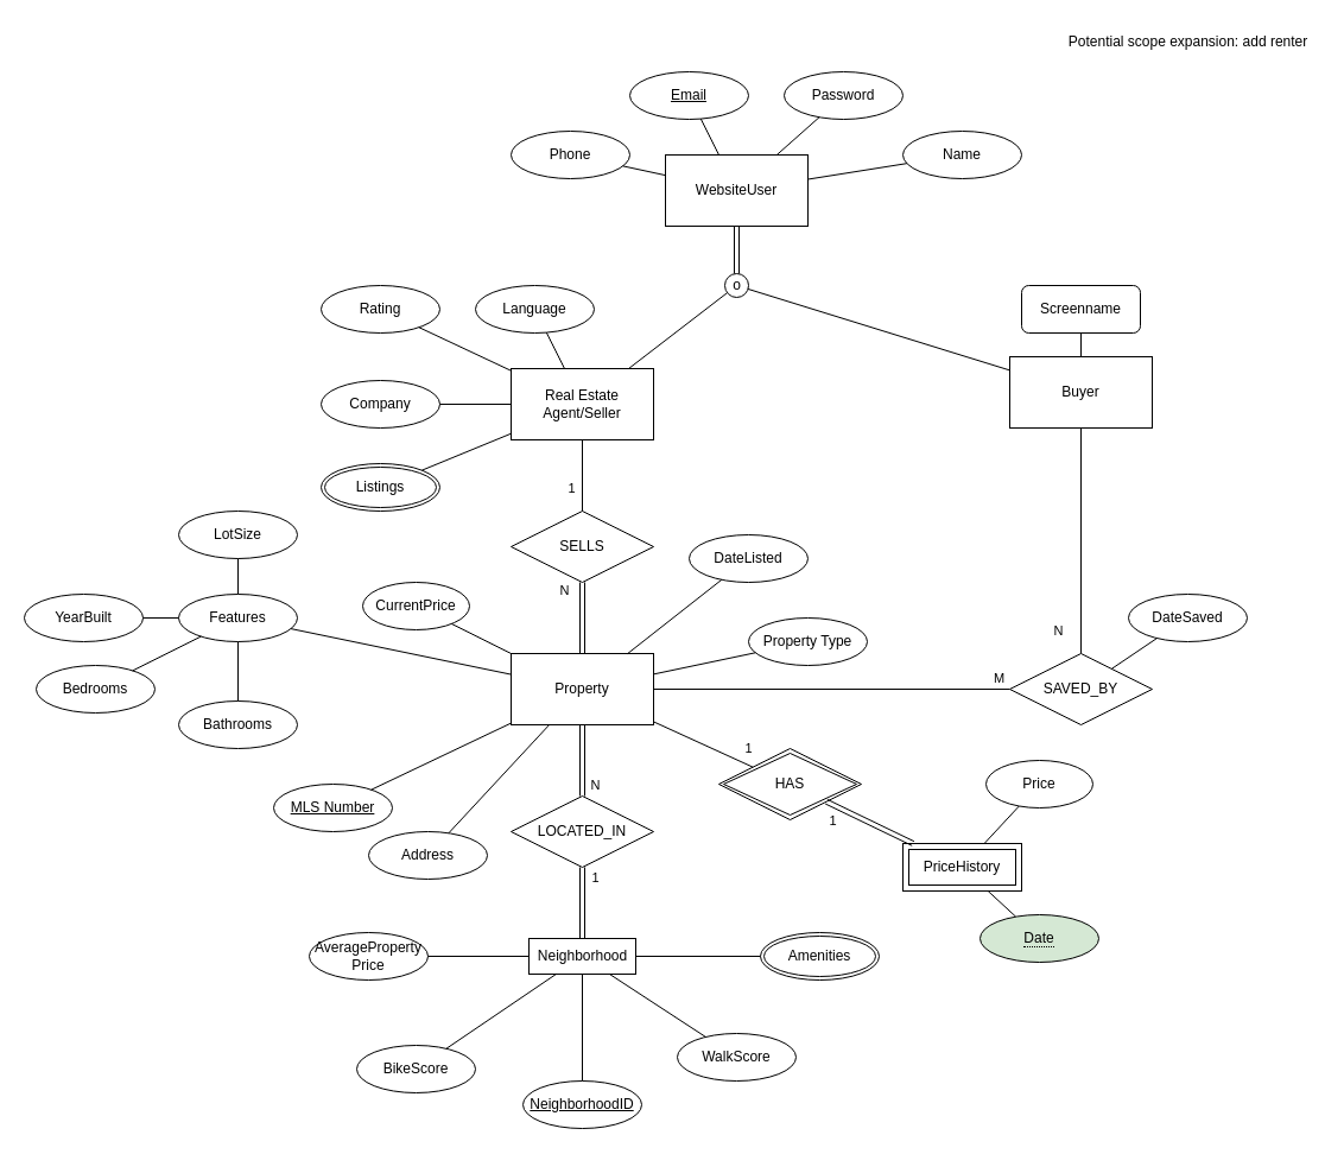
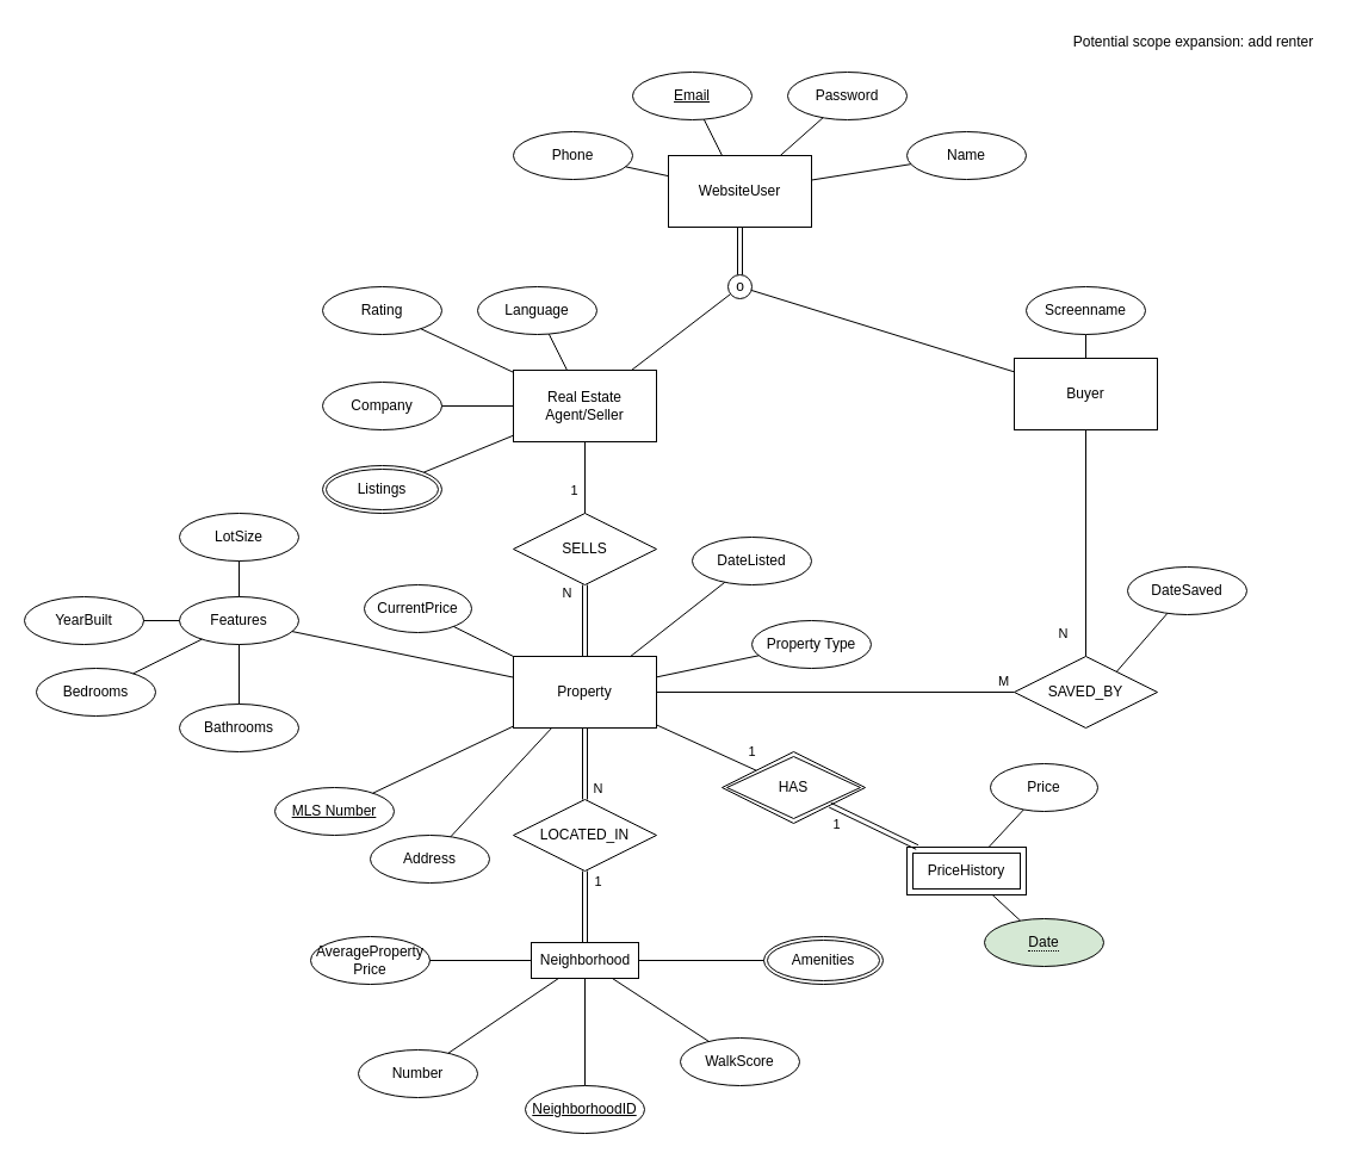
- <mxCell id="33" value="Screenname" style="whiteSpace=wrap;html=1;align=center;rounded=1;" parent="1" vertex="1"><mxGeometry x="860" y="240" width="100" height="40" as="geometry" /></mxCell>
+ <mxCell id="33" value="Screenname" style="ellipse;whiteSpace=wrap;html=1;align=center;" parent="1" vertex="1"><mxGeometry x="860" y="240" width="100" height="40" as="geometry" /></mxCell>
- <mxCell id="35" value="DateSaved" style="ellipse;whiteSpace=wrap;html=1;align=center;" parent="1" vertex="1"><mxGeometry x="950" y="500" width="100" height="40" as="geometry" /></mxCell>
+ <mxCell id="35" value="DateSaved" style="ellipse;whiteSpace=wrap;html=1;align=center;" parent="1" vertex="1"><mxGeometry x="945" y="475" width="100" height="40" as="geometry" /></mxCell>
- <mxCell id="81" value="BikeScore" style="ellipse;whiteSpace=wrap;html=1;align=center;" parent="1" vertex="1"><mxGeometry x="300" y="880" width="100" height="40" as="geometry" /></mxCell>
+ <mxCell id="81" value="Number" style="ellipse;whiteSpace=wrap;html=1;align=center;" parent="1" vertex="1"><mxGeometry x="300" y="880" width="100" height="40" as="geometry" /></mxCell>
